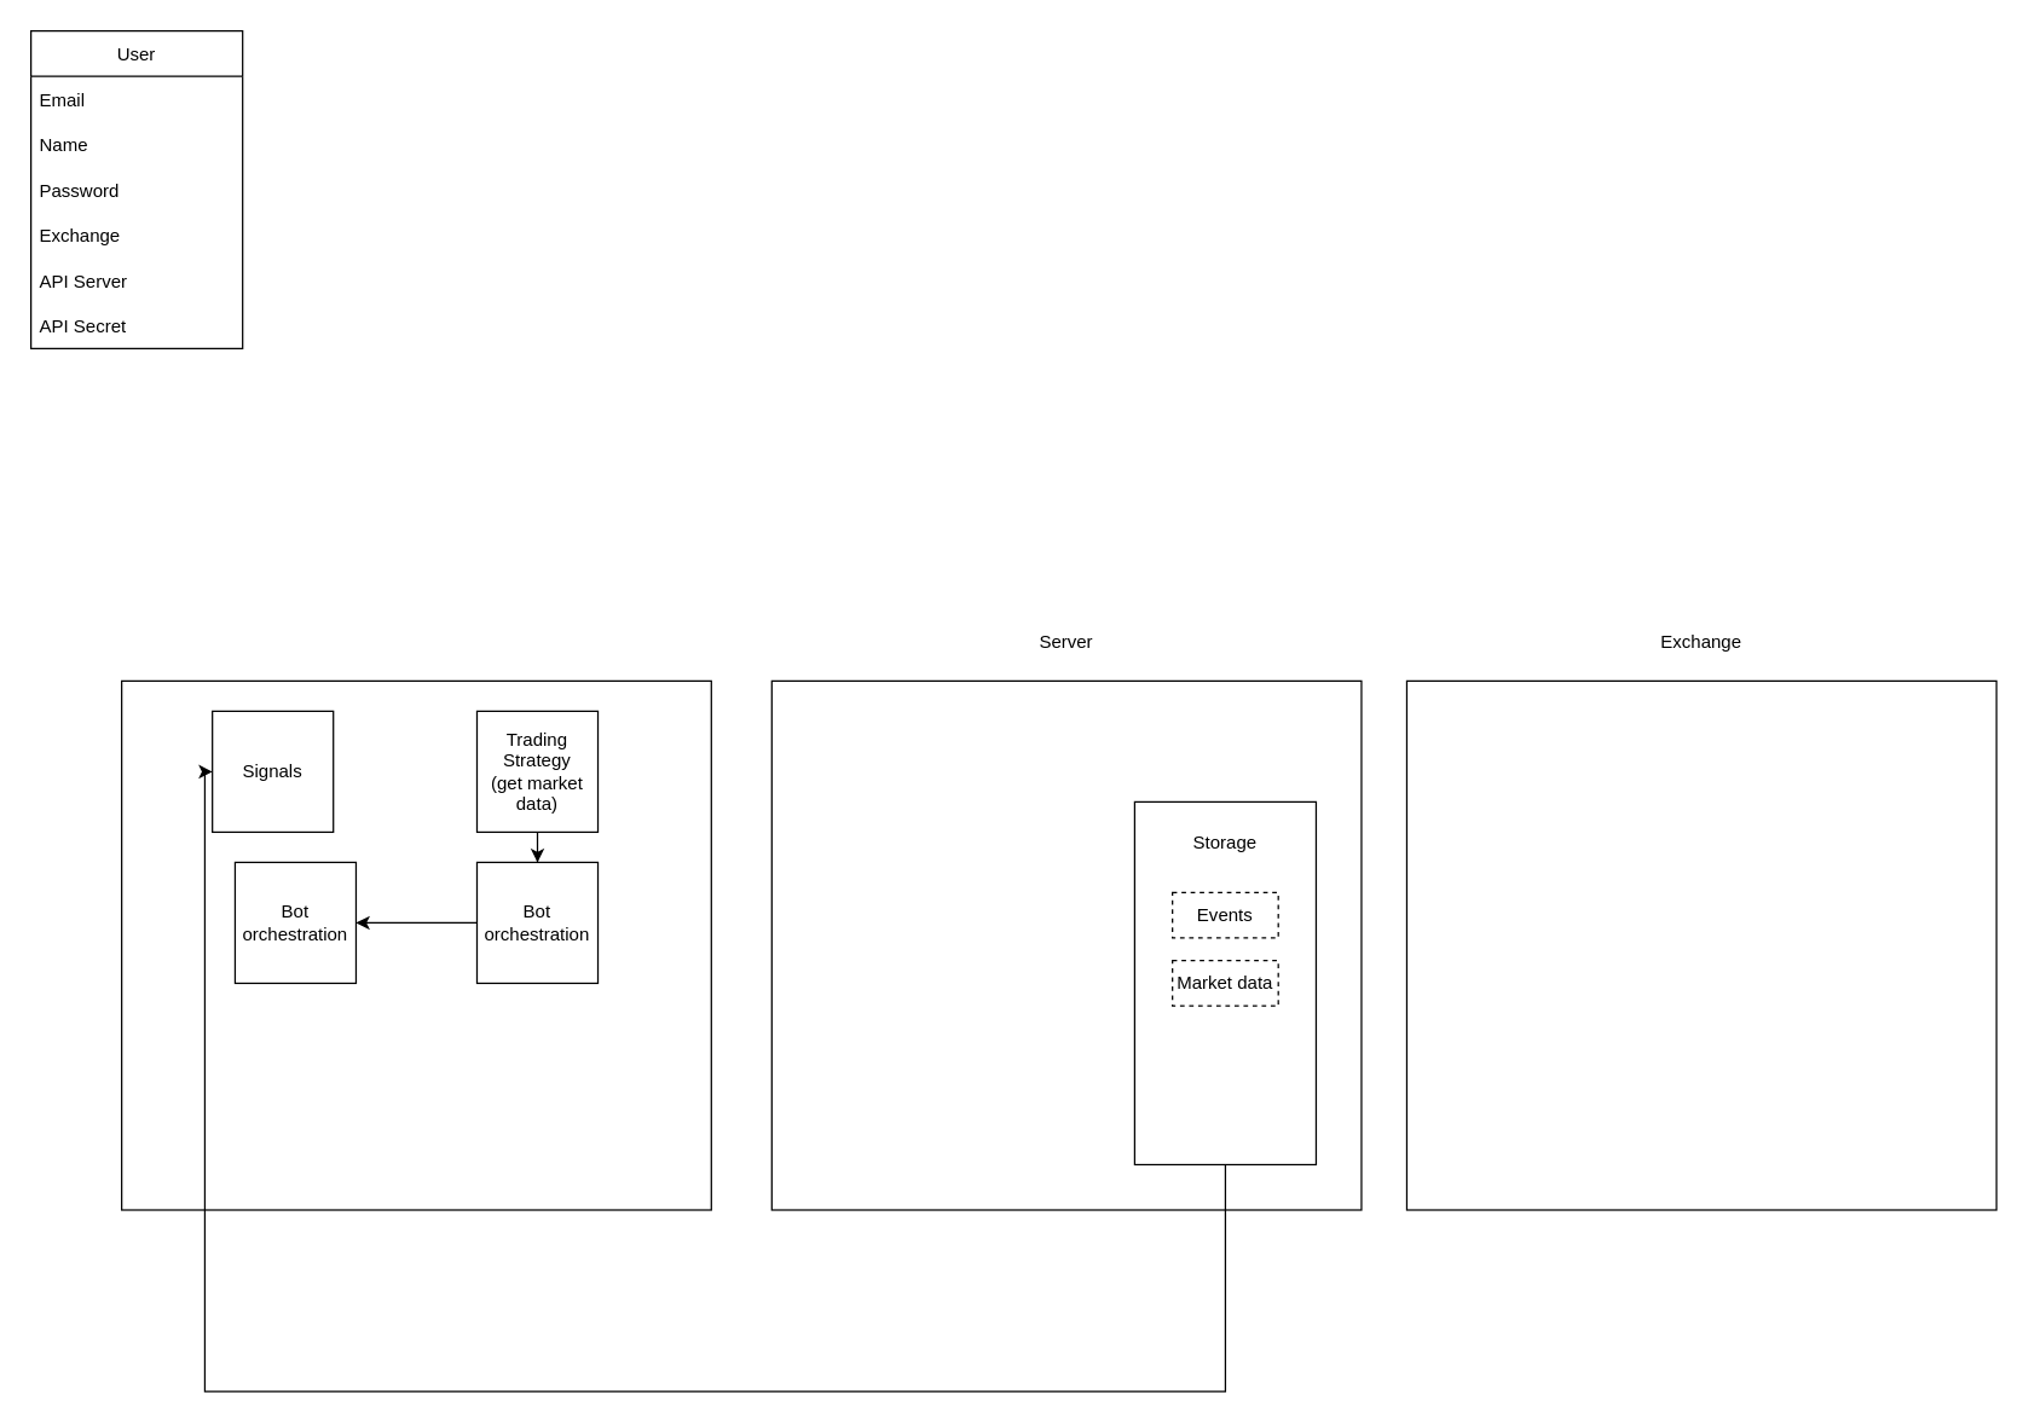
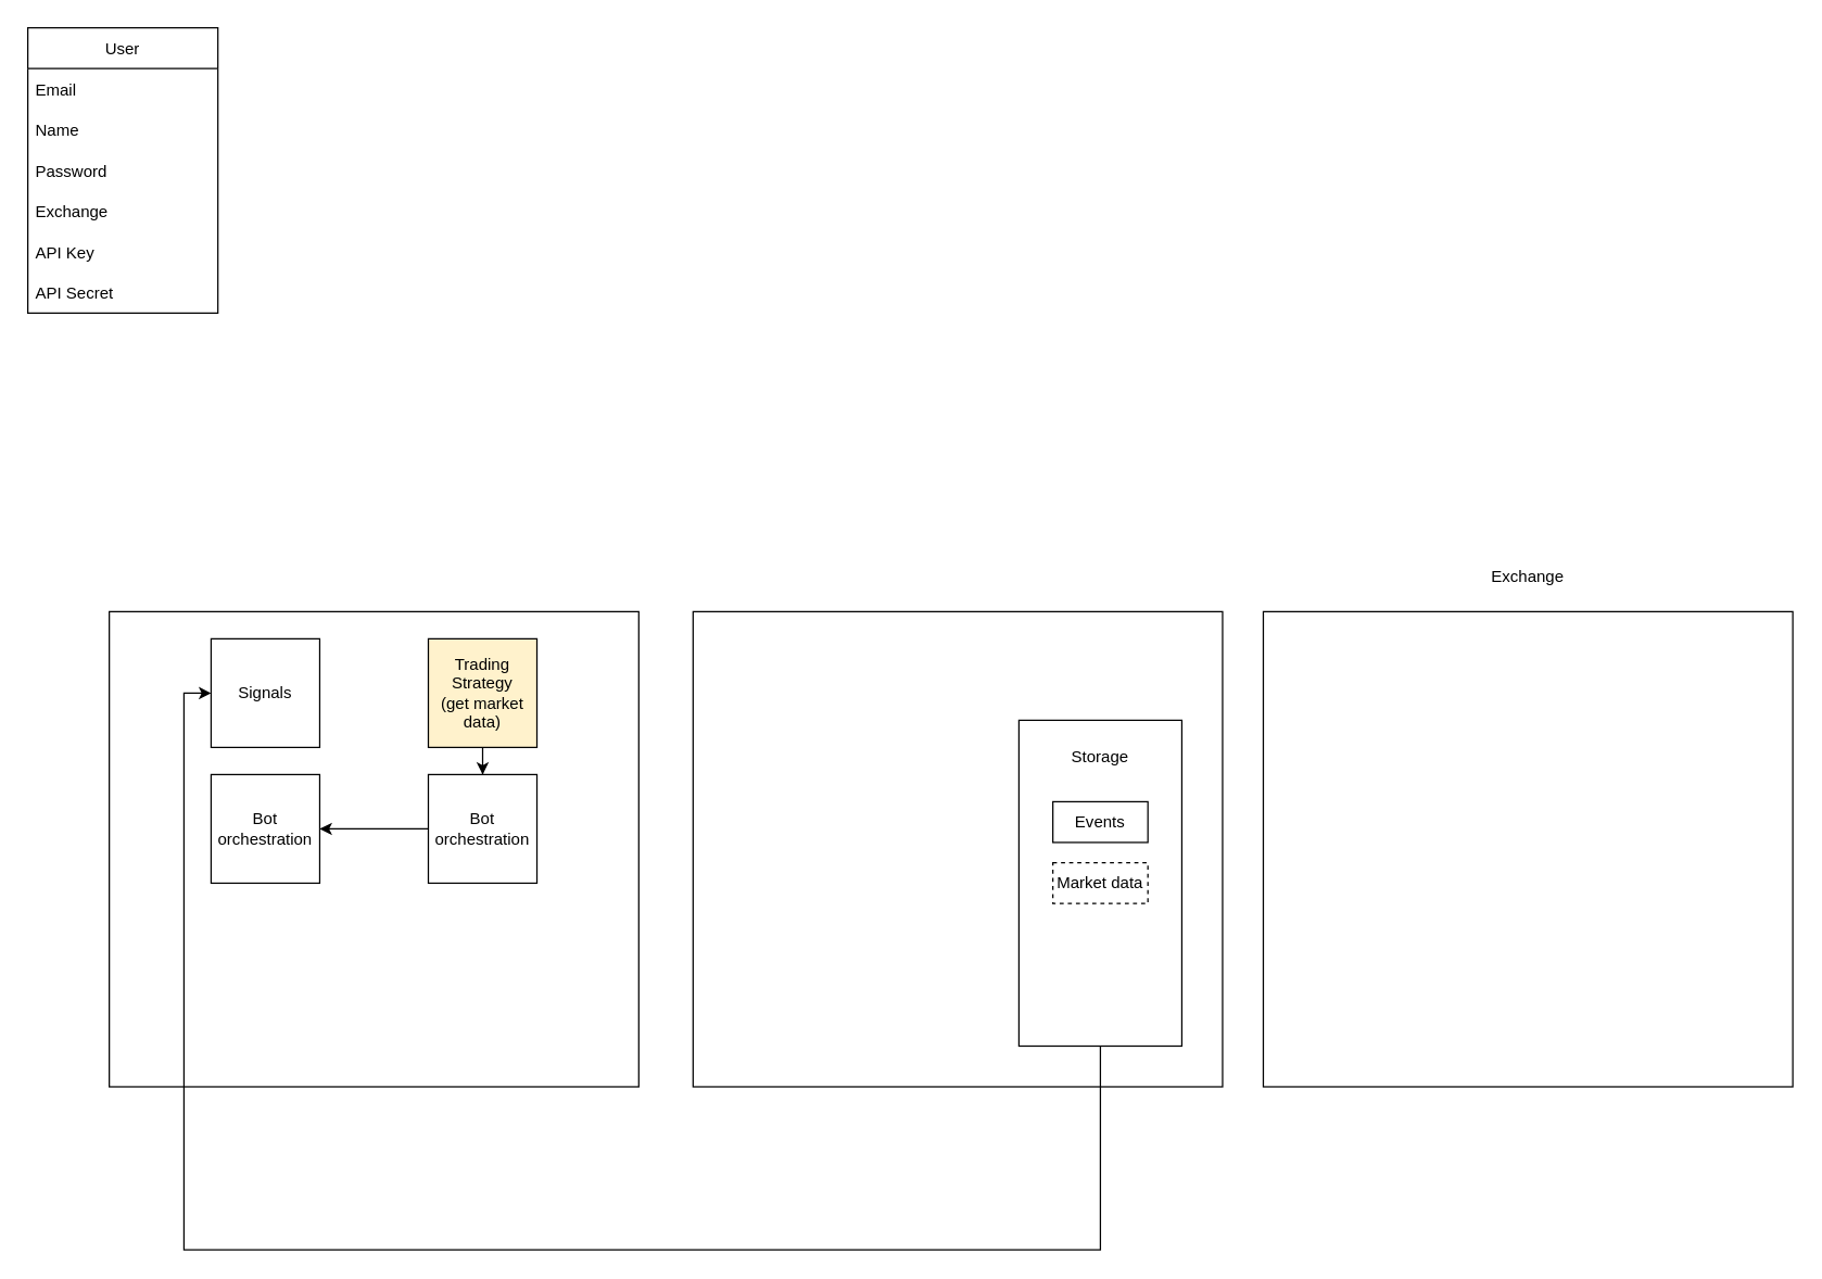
- <mxCell id="7" value="API Server" style="text;strokeColor=none;fillColor=none;align=left;verticalAlign=middle;spacingLeft=4;spacingRight=4;overflow=hidden;points=[[0,0.5],[1,0.5]];portConstraint=eastwest;rotatable=0;" vertex="1" parent="2"><mxGeometry y="150" width="140" height="30" as="geometry" /></mxCell>
+ <mxCell id="7" value="API Key" style="text;strokeColor=none;fillColor=none;align=left;verticalAlign=middle;spacingLeft=4;spacingRight=4;overflow=hidden;points=[[0,0.5],[1,0.5]];portConstraint=eastwest;rotatable=0;" vertex="1" parent="2"><mxGeometry y="150" width="140" height="30" as="geometry" /></mxCell>
- <mxCell id="18" value="Server" style="text;html=1;strokeColor=none;fillColor=none;align=center;verticalAlign=middle;whiteSpace=wrap;rounded=0;" vertex="1" parent="1"><mxGeometry x="675" y="410" width="60" height="30" as="geometry" /></mxCell>
- <mxCell id="12" value="Signals" style="whiteSpace=wrap;html=1;aspect=fixed;rounded=0;" vertex="1" parent="1"><mxGeometry x="140" y="470" width="80" height="80" as="geometry" /></mxCell>
+ <mxCell id="12" value="Signals" style="whiteSpace=wrap;html=1;aspect=fixed;rounded=0;" vertex="1" parent="1"><mxGeometry x="155" y="470" width="80" height="80" as="geometry" /></mxCell>
- <mxCell id="14" value="Trading Strategy&lt;br&gt;(get market data)" style="whiteSpace=wrap;html=1;aspect=fixed;rounded=0;" vertex="1" parent="1"><mxGeometry x="315" y="470" width="80" height="80" as="geometry" /></mxCell>
+ <mxCell id="14" value="Trading Strategy&lt;br&gt;(get market data)" style="whiteSpace=wrap;html=1;aspect=fixed;rounded=0;fillColor=#fff2cc;" vertex="1" parent="1"><mxGeometry x="315" y="470" width="80" height="80" as="geometry" /></mxCell>
- <mxCell id="22" value="Events" style="rounded=0;whiteSpace=wrap;html=1;dashed=1;" vertex="1" parent="1"><mxGeometry x="775" y="590" width="70" height="30" as="geometry" /></mxCell>
+ <mxCell id="22" value="Events" style="rounded=0;whiteSpace=wrap;html=1;" vertex="1" parent="1"><mxGeometry x="775" y="590" width="70" height="30" as="geometry" /></mxCell>
